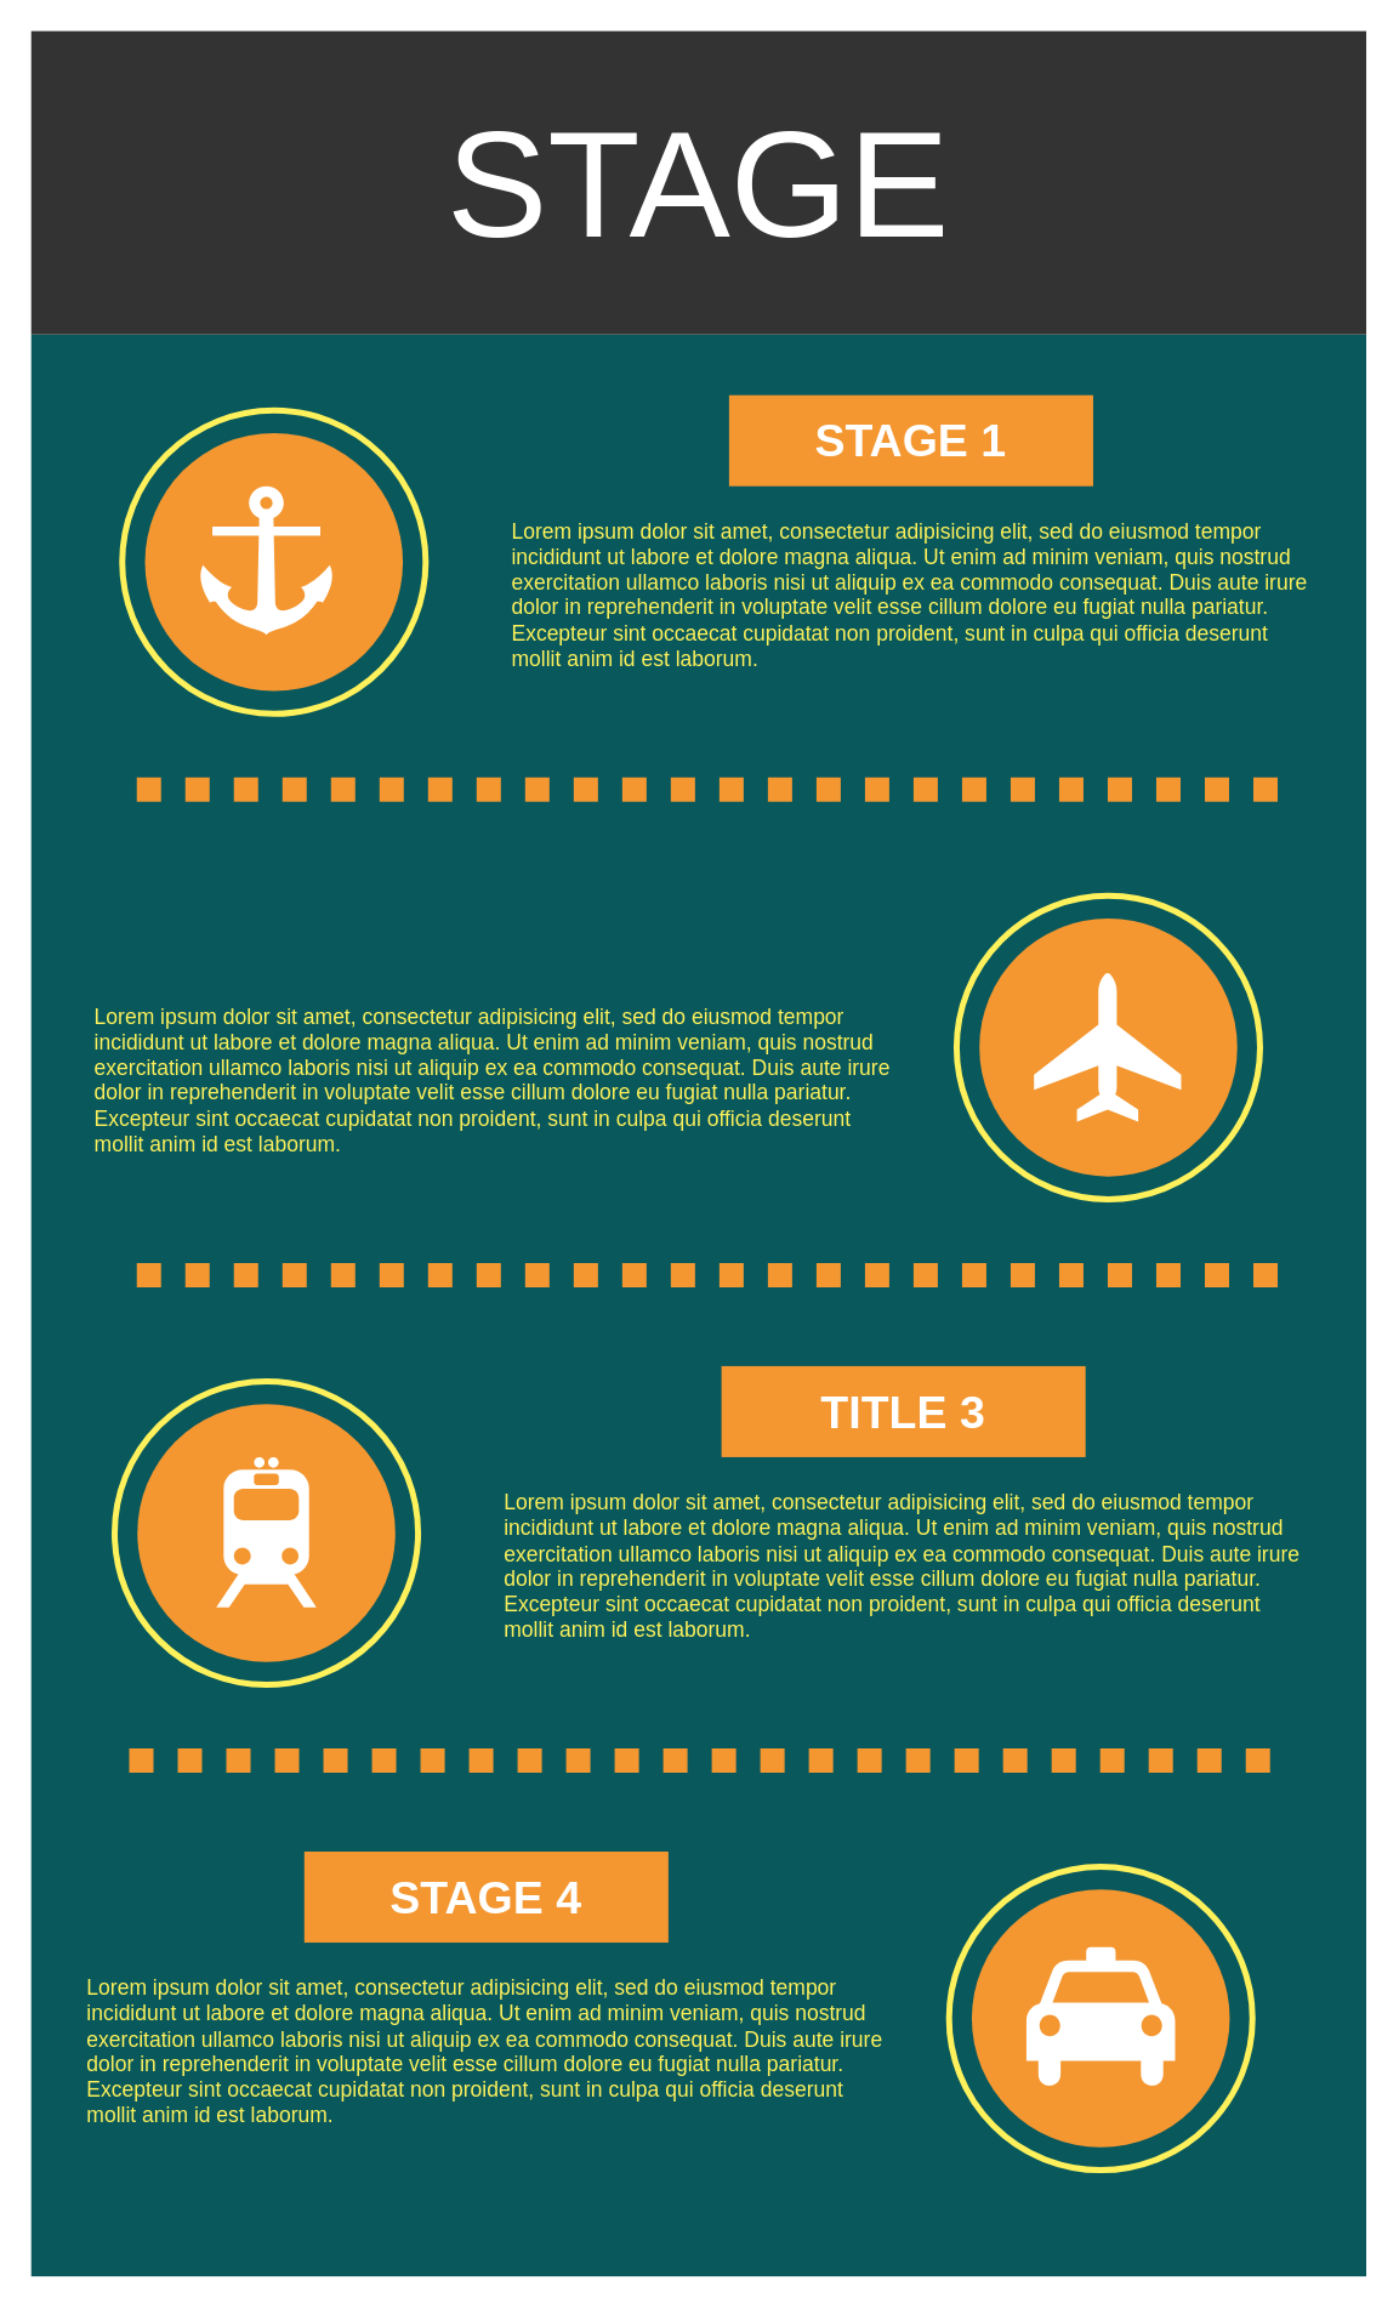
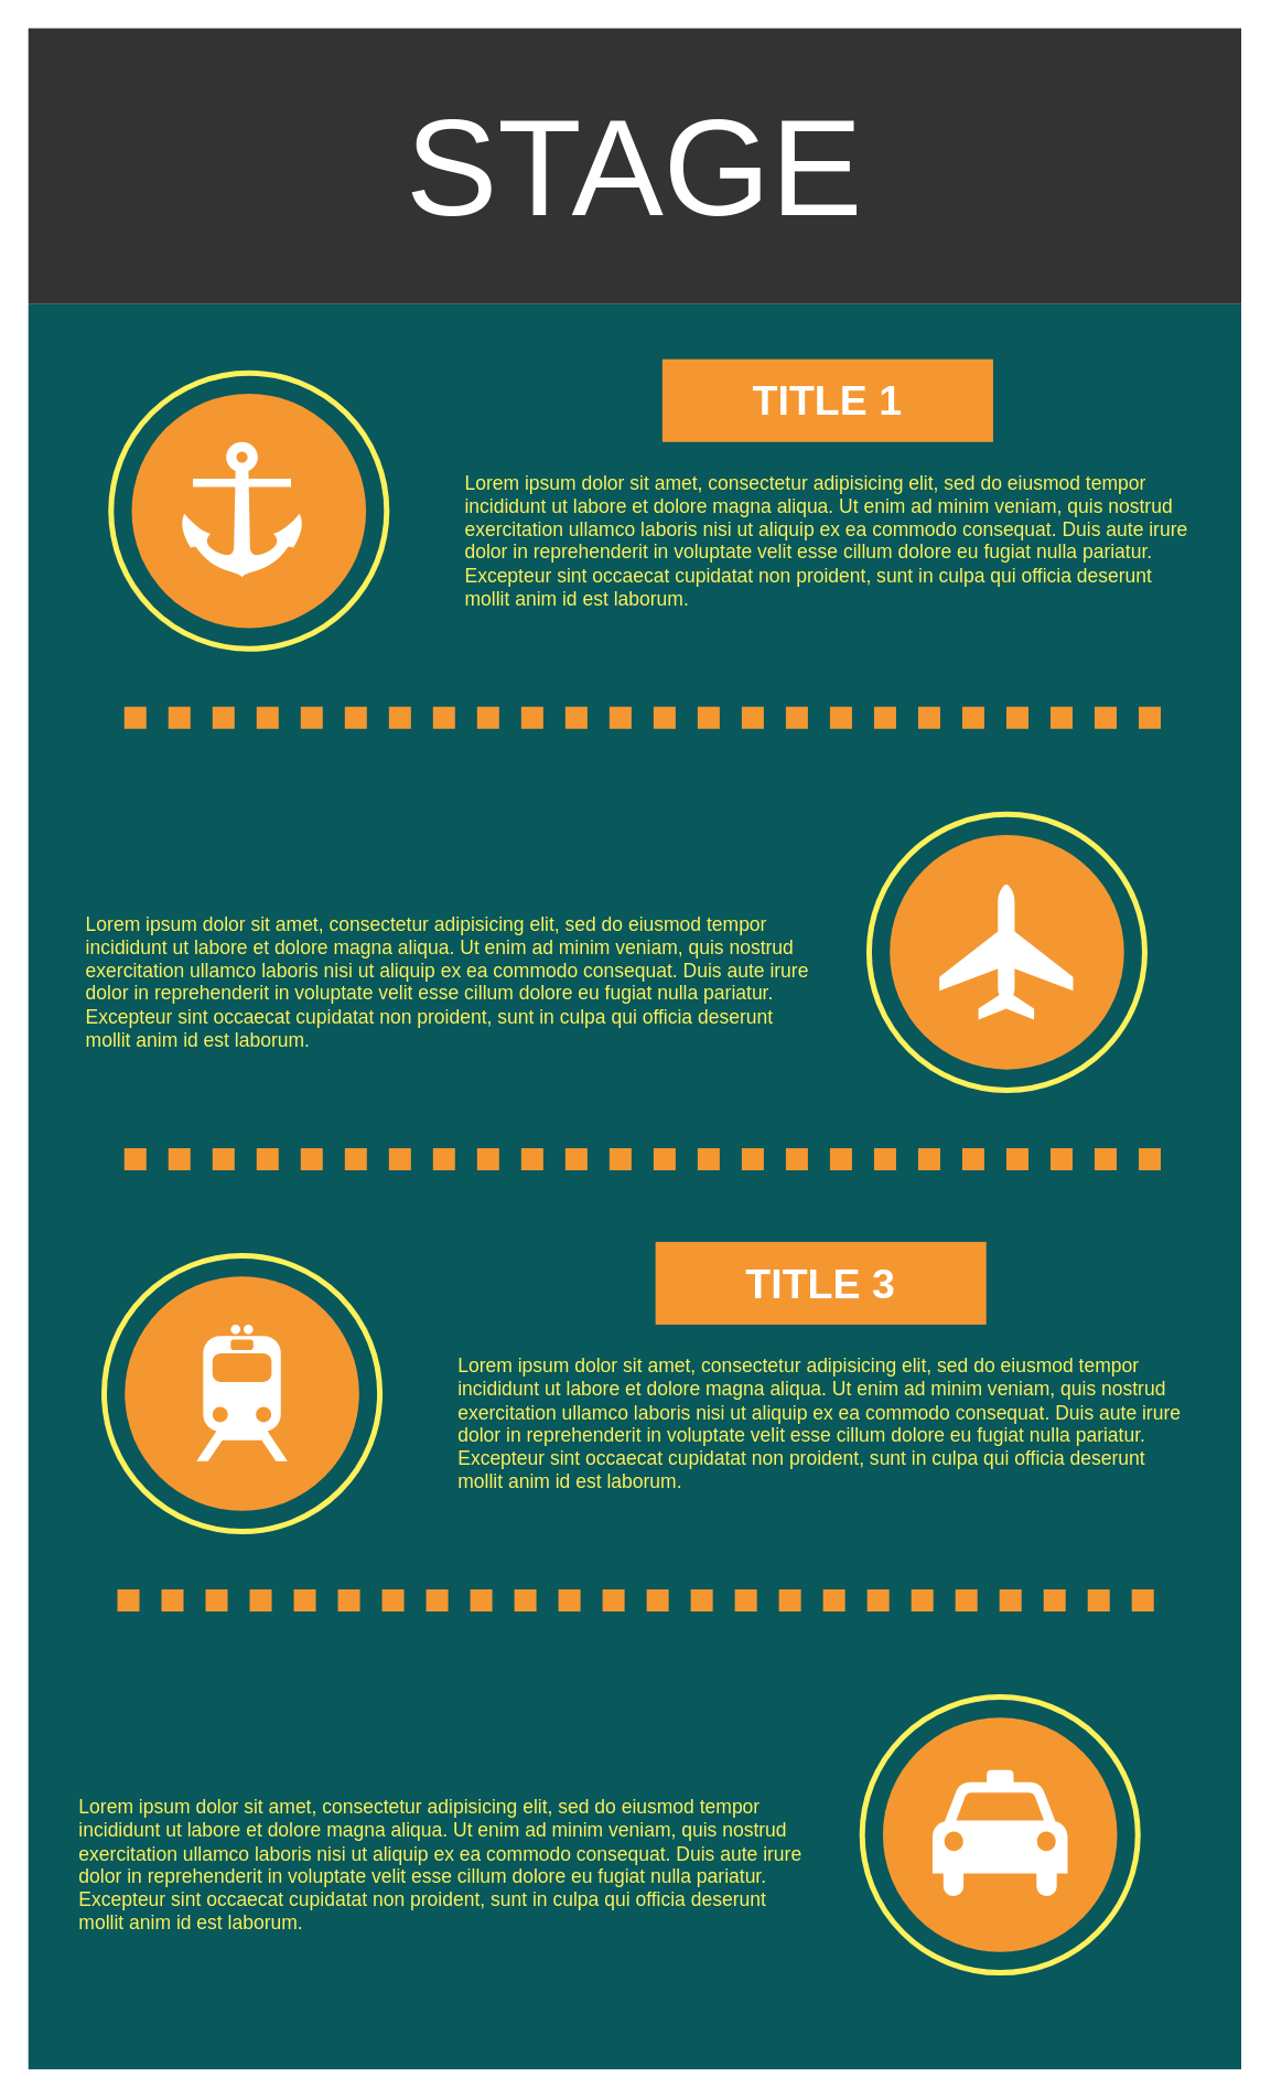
- <mxCell id="7" value="STAGE 1" style="whiteSpace=wrap;html=1;rounded=0;shadow=0;dashed=0;strokeColor=none;strokeWidth=4;fillColor=#F49731;gradientColor=none;fontFamily=Helvetica;fontSize=30;fontColor=#FFFFFF;align=center;fontStyle=1" parent="1" vertex="1"><mxGeometry x="480" y="260" width="240" height="60" as="geometry" /></mxCell>
+ <mxCell id="7" value="TITLE 1" style="whiteSpace=wrap;html=1;rounded=0;shadow=0;dashed=0;strokeColor=none;strokeWidth=4;fillColor=#F49731;gradientColor=none;fontFamily=Helvetica;fontSize=30;fontColor=#FFFFFF;align=center;fontStyle=1" parent="1" vertex="1"><mxGeometry x="480" y="260" width="240" height="60" as="geometry" /></mxCell>
- <mxCell id="20" value="STAGE 4" style="whiteSpace=wrap;html=1;rounded=0;shadow=0;dashed=0;strokeColor=none;strokeWidth=4;fillColor=#F49731;gradientColor=none;fontFamily=Helvetica;fontSize=30;fontColor=#FFFFFF;align=center;fontStyle=1" parent="1" vertex="1"><mxGeometry x="200" y="1220" width="240" height="60" as="geometry" /></mxCell>
